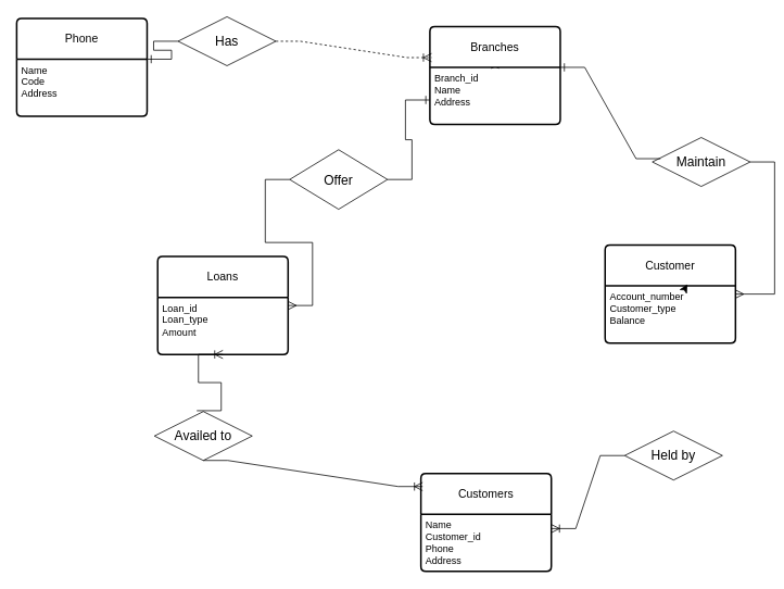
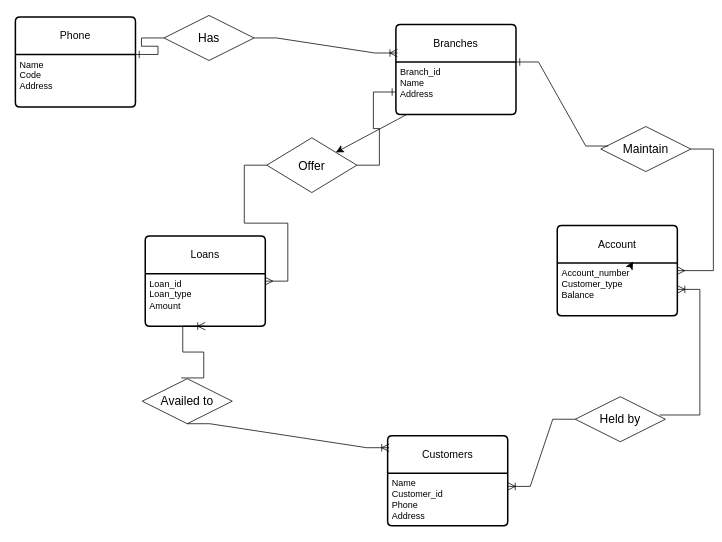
- <mxCell id="19" value="" style="edgeStyle=entityRelationEdgeStyle;fontSize=12;html=1;endArrow=ERoneToMany;rounded=0;startSize=8;endSize=8;entryX=0.013;entryY=0.317;entryDx=0;entryDy=0;entryPerimeter=0;dashed=1;" edge="1" parent="1" source="14" target="10"><mxGeometry width="100" height="100" relative="1" as="geometry"><mxPoint x="206" y="80" as="sourcePoint" /><mxPoint x="520" y="70" as="targetPoint" /></mxGeometry></mxCell>
+ <mxCell id="19" value="" style="edgeStyle=entityRelationEdgeStyle;fontSize=12;html=1;endArrow=ERoneToMany;rounded=0;startSize=8;endSize=8;entryX=0.013;entryY=0.317;entryDx=0;entryDy=0;entryPerimeter=0;" edge="1" parent="1" source="14" target="10"><mxGeometry width="100" height="100" relative="1" as="geometry"><mxPoint x="206" y="80" as="sourcePoint" /><mxPoint x="520" y="70" as="targetPoint" /></mxGeometry></mxCell>
- <mxCell id="2" style="edgeStyle=none;curved=1;rounded=0;orthogonalLoop=1;jettySize=auto;html=1;entryX=0.5;entryY=0.342;entryDx=0;entryDy=0;entryPerimeter=0;fontSize=12;startSize=8;endSize=8;" edge="1" parent="1" source="11" target="10"><mxGeometry relative="1" as="geometry" /></mxCell>
+ <mxCell id="2" style="edgeStyle=none;curved=1;rounded=0;orthogonalLoop=1;jettySize=auto;html=1;fontSize=12;startSize=8;endSize=8;" edge="1" parent="1" source="11" target="15"><mxGeometry relative="1" as="geometry" /></mxCell>
- <mxCell id="3" value="Customer" style="swimlane;childLayout=stackLayout;horizontal=1;startSize=50;horizontalStack=0;rounded=1;fontSize=14;fontStyle=0;strokeWidth=2;resizeParent=0;resizeLast=1;shadow=0;dashed=0;align=center;arcSize=4;whiteSpace=wrap;html=1;" vertex="1" parent="1"><mxGeometry x="742" y="300" width="160" height="120" as="geometry" /></mxCell>
+ <mxCell id="3" value="Account" style="swimlane;childLayout=stackLayout;horizontal=1;startSize=50;horizontalStack=0;rounded=1;fontSize=14;fontStyle=0;strokeWidth=2;resizeParent=0;resizeLast=1;shadow=0;dashed=0;align=center;arcSize=4;whiteSpace=wrap;html=1;" vertex="1" parent="1"><mxGeometry x="742" y="300" width="160" height="120" as="geometry" /></mxCell>
+ <mxCell id="27" value="" style="edgeStyle=entityRelationEdgeStyle;fontSize=12;html=1;endArrow=ERoneToMany;rounded=0;startSize=8;endSize=8;exitX=0.936;exitY=0.406;exitDx=0;exitDy=0;exitPerimeter=0;" edge="1" parent="1" source="17" target="4"><mxGeometry width="100" height="100" relative="1" as="geometry"><mxPoint x="921" y="679" as="sourcePoint" /><mxPoint x="932" y="498" as="targetPoint" /></mxGeometry></mxCell>
